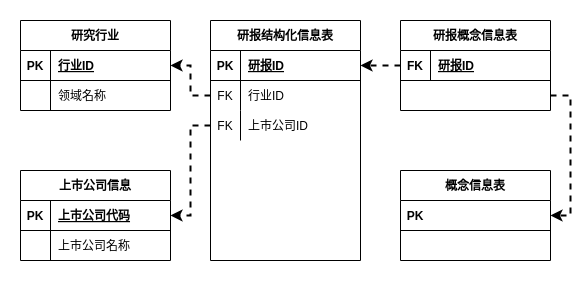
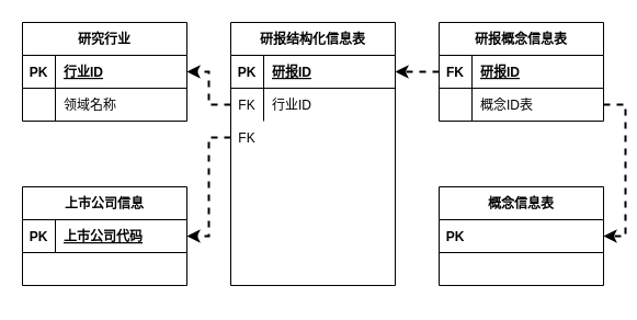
+ <mxCell id="25" value="概念ID表" style="shape=partialRectangle;connectable=0;fillColor=none;top=0;left=0;bottom=0;right=0;align=left;spacingLeft=6;overflow=hidden;" vertex="1" parent="23"><mxGeometry x="30" width="120" height="30" as="geometry"><mxRectangle width="120" height="30" as="alternateBounds" /></mxGeometry></mxCell>
- <mxCell id="35" value="上市公司ID" style="shape=partialRectangle;connectable=0;fillColor=none;top=0;left=0;bottom=0;right=0;align=left;spacingLeft=6;overflow=hidden;" vertex="1" parent="33"><mxGeometry x="30" width="120" height="30" as="geometry"><mxRectangle width="120" height="30" as="alternateBounds" /></mxGeometry></mxCell>
- <mxCell id="16" value="上市公司名称" style="shape=partialRectangle;connectable=0;fillColor=none;top=0;left=0;bottom=0;right=0;align=left;spacingLeft=6;overflow=hidden;" parent="14" vertex="1"><mxGeometry x="30" width="120" height="30" as="geometry"><mxRectangle width="120" height="30" as="alternateBounds" /></mxGeometry></mxCell>
